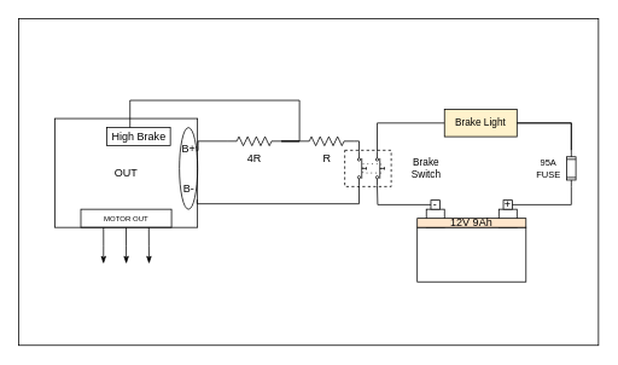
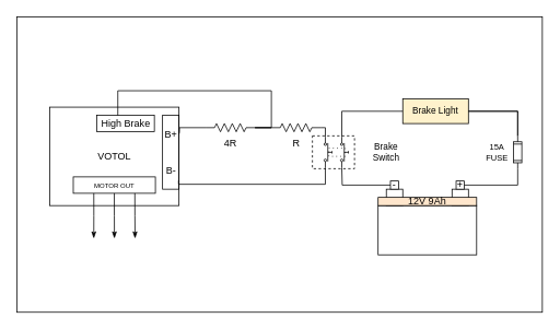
- <mxCell id="5" value="B+&lt;br&gt;&lt;br&gt;&lt;br&gt;B-" style="ellipse;whiteSpace=wrap;html=1;fontFamily=Helvetica;fontSize=12;fontColor=default;fillColor=none;movable=1;resizable=1;rotatable=1;deletable=1;editable=1;locked=0;connectable=1;" parent="1" vertex="1"><mxGeometry x="197.5" y="140" width="20" height="90" as="geometry" /></mxCell>
+ <mxCell id="5" value="B+&lt;br&gt;&lt;br&gt;&lt;br&gt;B-" style="rounded=0;whiteSpace=wrap;html=1;fontFamily=Helvetica;fontSize=12;fontColor=default;fillColor=none;movable=1;resizable=1;rotatable=1;deletable=1;editable=1;locked=0;connectable=1;" parent="1" vertex="1"><mxGeometry x="197.5" y="140" width="20" height="90" as="geometry" /></mxCell>
- <mxCell id="34" value="&lt;font style=&quot;font-size: 10px;&quot;&gt;95A&lt;br&gt;FUSE&lt;/font&gt;" style="text;html=1;strokeColor=none;fillColor=none;align=center;verticalAlign=middle;whiteSpace=wrap;rounded=0;fontSize=11;fontFamily=Helvetica;fontColor=default;" parent="1" vertex="1"><mxGeometry x="590" y="175" width="30" height="20" as="geometry" /></mxCell>
+ <mxCell id="34" value="&lt;font style=&quot;font-size: 10px;&quot;&gt;15A&lt;br&gt;FUSE&lt;/font&gt;" style="text;html=1;strokeColor=none;fillColor=none;align=center;verticalAlign=middle;whiteSpace=wrap;rounded=0;fontSize=11;fontFamily=Helvetica;fontColor=default;" parent="1" vertex="1"><mxGeometry x="590" y="175" width="30" height="20" as="geometry" /></mxCell>
- <mxCell id="4" value="OUT" style="rounded=0;whiteSpace=wrap;html=1;fontFamily=Helvetica;fontSize=12;fontColor=default;movable=1;resizable=1;rotatable=1;deletable=1;editable=1;locked=0;connectable=1;" parent="1" vertex="1"><mxGeometry x="60" y="130" width="157.5" height="120" as="geometry" /></mxCell>
+ <mxCell id="4" value="VOTOL" style="rounded=0;whiteSpace=wrap;html=1;fontFamily=Helvetica;fontSize=12;fontColor=default;movable=1;resizable=1;rotatable=1;deletable=1;editable=1;locked=0;connectable=1;" parent="1" vertex="1"><mxGeometry x="60" y="130" width="157.5" height="120" as="geometry" /></mxCell>
- <mxCell id="9" value="&lt;font style=&quot;font-size: 8px;&quot;&gt;MOTOR OUT&lt;/font&gt;" style="rounded=0;whiteSpace=wrap;html=1;fontFamily=Helvetica;fontSize=12;fontColor=default;fillColor=none;movable=1;resizable=1;rotatable=1;deletable=1;editable=1;locked=0;connectable=1;" parent="1" vertex="1"><mxGeometry x="88.75" y="230" width="100" height="20" as="geometry" /></mxCell>
+ <mxCell id="9" value="&lt;font style=&quot;font-size: 8px;&quot;&gt;MOTOR OUT&lt;/font&gt;" style="rounded=0;whiteSpace=wrap;html=1;fontFamily=Helvetica;fontSize=12;fontColor=default;fillColor=none;movable=1;resizable=1;rotatable=1;deletable=1;editable=1;locked=0;connectable=1;" parent="1" vertex="1"><mxGeometry x="88.75" y="215" width="100" height="20" as="geometry" /></mxCell>
